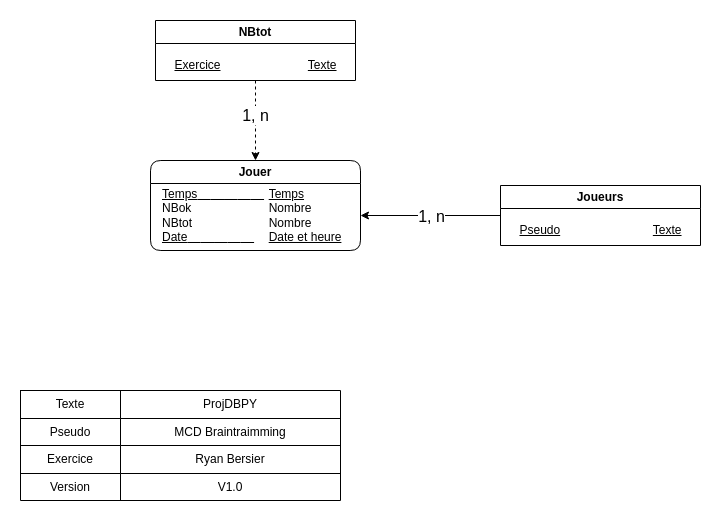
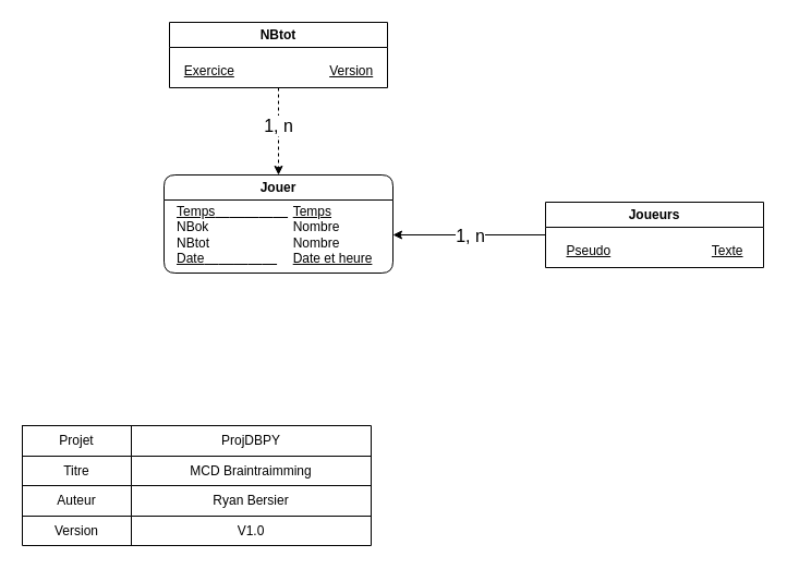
- <mxCell id="3" value="&lt;u&gt;Exercice&lt;span style=&quot;white-space: pre;&quot;&gt;&#09;&lt;/span&gt;&lt;span style=&quot;white-space: pre;&quot;&gt;&#09;&lt;/span&gt;&lt;span style=&quot;white-space: pre;&quot;&gt;&#09;&lt;/span&gt;&lt;span style=&quot;white-space: pre;&quot;&gt;&#09;&lt;/span&gt;Texte&lt;/u&gt;" style="text;html=1;align=center;verticalAlign=middle;resizable=0;points=[];autosize=1;strokeColor=none;fillColor=none;" vertex="1" parent="2"><mxGeometry x="5" y="30" width="190" height="30" as="geometry" /></mxCell>
+ <mxCell id="3" value="&lt;u&gt;Exercice&lt;span style=&quot;white-space: pre;&quot;&gt;&#09;&lt;/span&gt;&lt;span style=&quot;white-space: pre;&quot;&gt;&#09;&lt;/span&gt;&lt;span style=&quot;white-space: pre;&quot;&gt;&#09;&lt;/span&gt;&lt;span style=&quot;white-space: pre;&quot;&gt;&#09;&lt;/span&gt;Version&lt;/u&gt;" style="text;html=1;align=center;verticalAlign=middle;resizable=0;points=[];autosize=1;strokeColor=none;fillColor=none;" vertex="1" parent="2"><mxGeometry x="5" y="30" width="190" height="30" as="geometry" /></mxCell>
- <mxCell id="14" value="Texte" style="shape=partialRectangle;html=1;whiteSpace=wrap;connectable=0;overflow=hidden;fillColor=none;top=0;left=0;bottom=0;right=0;" vertex="1" parent="13"><mxGeometry width="100" height="28" as="geometry"><mxRectangle width="100" height="28" as="alternateBounds" /></mxGeometry></mxCell>
+ <mxCell id="14" value="Projet" style="shape=partialRectangle;html=1;whiteSpace=wrap;connectable=0;overflow=hidden;fillColor=none;top=0;left=0;bottom=0;right=0;" vertex="1" parent="13"><mxGeometry width="100" height="28" as="geometry"><mxRectangle width="100" height="28" as="alternateBounds" /></mxGeometry></mxCell>
- <mxCell id="17" value="Pseudo" style="shape=partialRectangle;html=1;whiteSpace=wrap;connectable=0;overflow=hidden;fillColor=none;top=0;left=0;bottom=0;right=0;" vertex="1" parent="16"><mxGeometry width="100" height="27" as="geometry"><mxRectangle width="100" height="27" as="alternateBounds" /></mxGeometry></mxCell>
+ <mxCell id="17" value="Titre" style="shape=partialRectangle;html=1;whiteSpace=wrap;connectable=0;overflow=hidden;fillColor=none;top=0;left=0;bottom=0;right=0;" vertex="1" parent="16"><mxGeometry width="100" height="27" as="geometry"><mxRectangle width="100" height="27" as="alternateBounds" /></mxGeometry></mxCell>
- <mxCell id="20" value="Exercice" style="shape=partialRectangle;html=1;whiteSpace=wrap;connectable=0;overflow=hidden;fillColor=none;top=0;left=0;bottom=0;right=0;" vertex="1" parent="19"><mxGeometry width="100" height="28" as="geometry"><mxRectangle width="100" height="28" as="alternateBounds" /></mxGeometry></mxCell>
+ <mxCell id="20" value="Auteur" style="shape=partialRectangle;html=1;whiteSpace=wrap;connectable=0;overflow=hidden;fillColor=none;top=0;left=0;bottom=0;right=0;" vertex="1" parent="19"><mxGeometry width="100" height="28" as="geometry"><mxRectangle width="100" height="28" as="alternateBounds" /></mxGeometry></mxCell>
